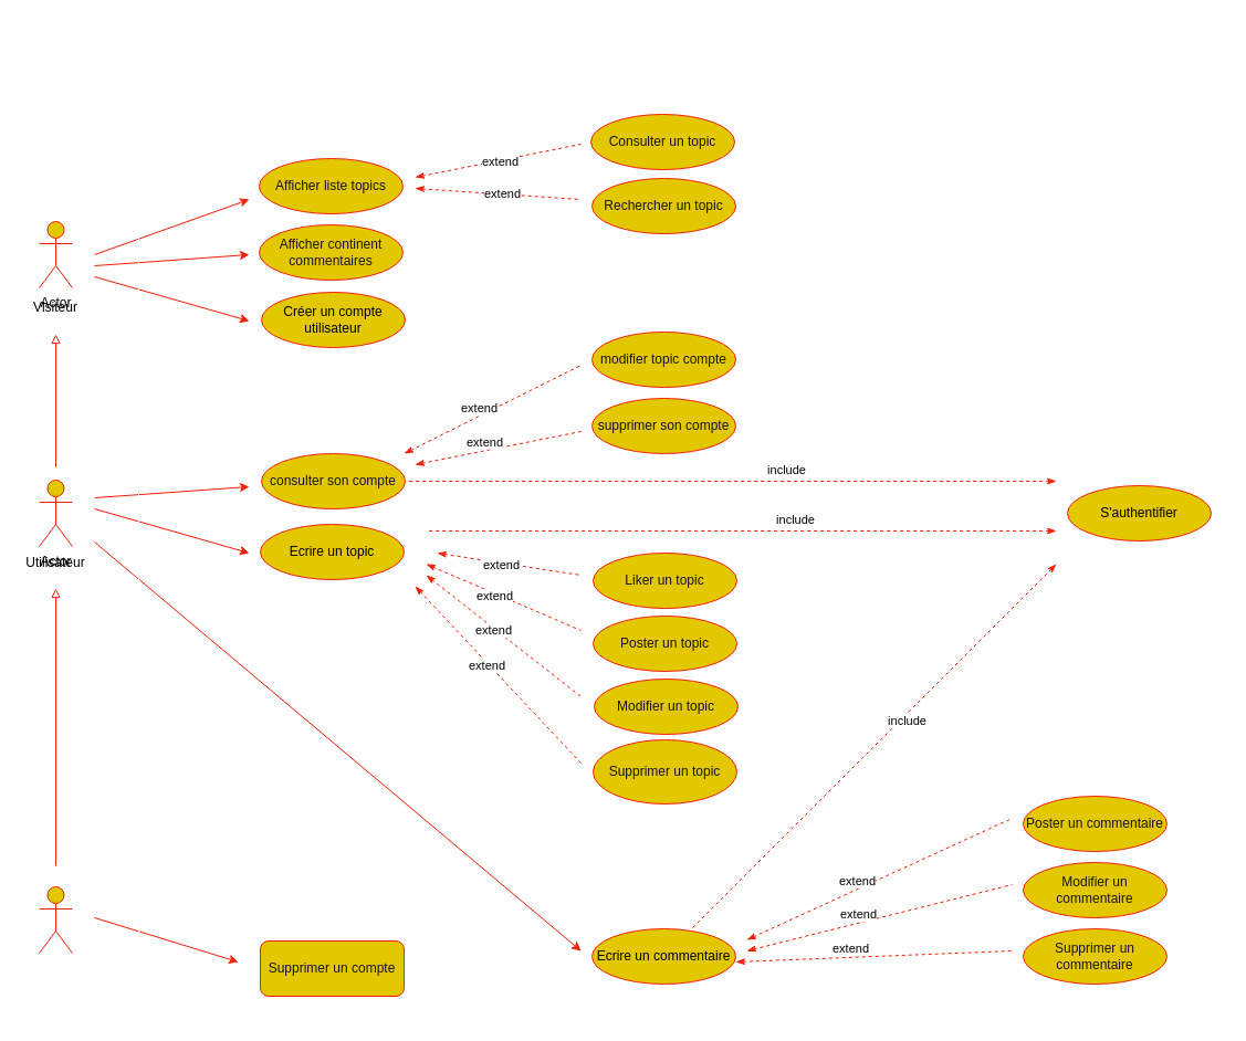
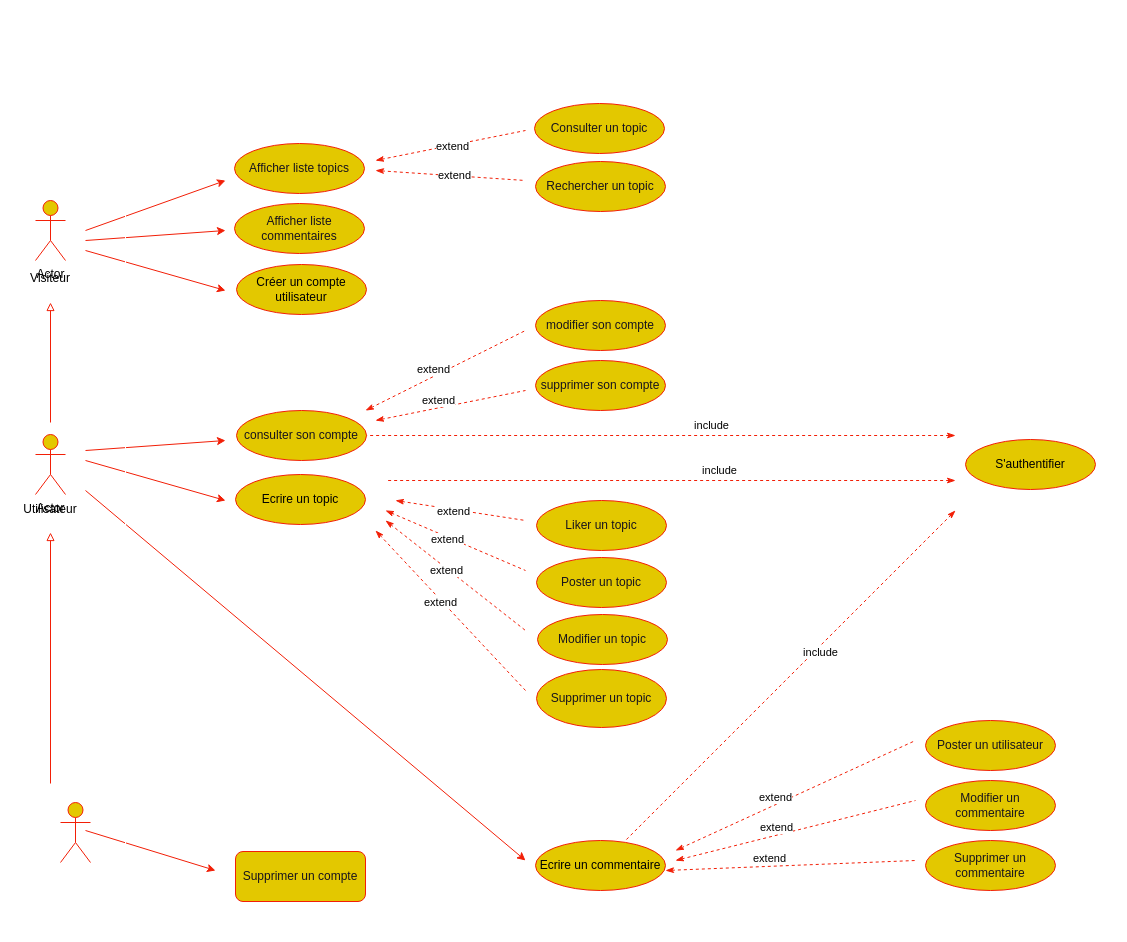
- <mxCell id="17" value="Afficher continent commentaires" style="ellipse;whiteSpace=wrap;html=1;fillStyle=auto;strokeColor=#F21F07;fillColor=#E3C800;fontColor=#18141D;" parent="1" vertex="1"><mxGeometry x="234" y="203" width="130" height="50" as="geometry" /></mxCell>
+ <mxCell id="17" value="Afficher liste commentaires" style="ellipse;whiteSpace=wrap;html=1;fillStyle=auto;strokeColor=#F21F07;fillColor=#E3C800;fontColor=#18141D;" parent="1" vertex="1"><mxGeometry x="234" y="203" width="130" height="50" as="geometry" /></mxCell>
- <mxCell id="52" value="modifier topic compte" style="ellipse;whiteSpace=wrap;html=1;fillStyle=auto;strokeColor=#F21F07;fillColor=#E3C800;fontColor=#18141D;" parent="1" vertex="1"><mxGeometry x="535" y="300" width="130" height="50" as="geometry" /></mxCell>
+ <mxCell id="52" value="modifier son compte" style="ellipse;whiteSpace=wrap;html=1;fillStyle=auto;strokeColor=#F21F07;fillColor=#E3C800;fontColor=#18141D;" parent="1" vertex="1"><mxGeometry x="535" y="300" width="130" height="50" as="geometry" /></mxCell>
- <mxCell id="19" value="Poster un commentaire" style="ellipse;whiteSpace=wrap;html=1;fillStyle=auto;strokeColor=#F21F07;fillColor=#E3C800;fontColor=#18141D;" parent="1" vertex="1"><mxGeometry x="925" y="720" width="130" height="50" as="geometry" /></mxCell>
+ <mxCell id="19" value="Poster un utilisateur" style="ellipse;whiteSpace=wrap;html=1;fillStyle=auto;strokeColor=#F21F07;fillColor=#E3C800;fontColor=#18141D;" parent="1" vertex="1"><mxGeometry x="925" y="720" width="130" height="50" as="geometry" /></mxCell>
- <mxCell id="25" value="Admin&lt;br&gt;" style="shape=umlActor;verticalLabelPosition=bottom;verticalAlign=top;html=1;labelBackgroundColor=none;labelBorderColor=#FFFFFF;fillStyle=auto;strokeColor=#F21F07;fontColor=#FFFFFF;fillColor=#E3C800;" parent="1" vertex="1"><mxGeometry x="35" y="802" width="30" height="60" as="geometry" /></mxCell>
+ <mxCell id="25" value="Admin&lt;br&gt;" style="shape=umlActor;verticalLabelPosition=bottom;verticalAlign=top;html=1;labelBackgroundColor=none;labelBorderColor=#FFFFFF;fillStyle=auto;strokeColor=#F21F07;fontColor=#FFFFFF;fillColor=#E3C800;" parent="1" vertex="1"><mxGeometry x="60" y="802" width="30" height="60" as="geometry" /></mxCell>
